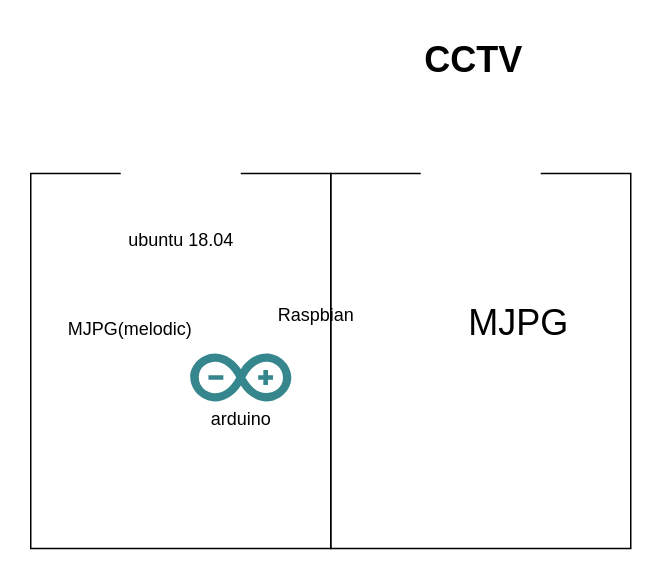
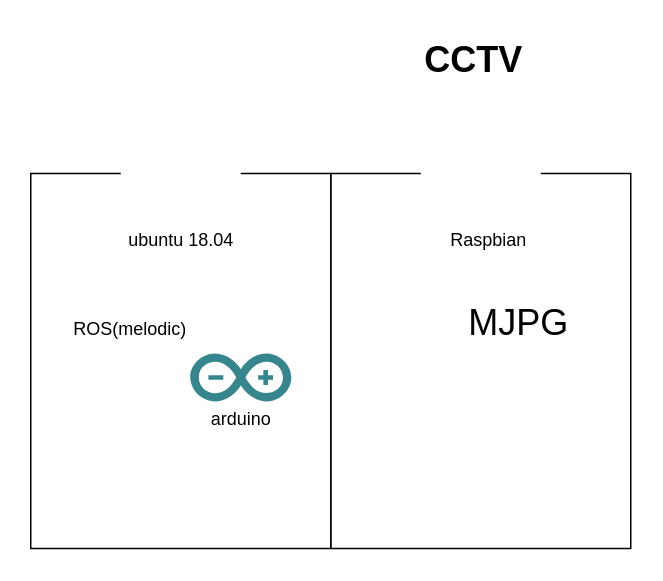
- <mxCell id="10" value="Raspbian" style="text;html=1;align=center;verticalAlign=middle;resizable=0;points=[];autosize=1;strokeColor=none;fillColor=none;" vertex="1" parent="1"><mxGeometry x="175" y="195" width="70" height="30" as="geometry" /></mxCell>
+ <mxCell id="10" value="Raspbian" style="text;html=1;align=center;verticalAlign=middle;resizable=0;points=[];autosize=1;strokeColor=none;fillColor=none;" vertex="1" parent="1"><mxGeometry x="290" y="145" width="70" height="30" as="geometry" /></mxCell>
- <mxCell id="5" value="&lt;font style=&quot;font-size: 12px;&quot;&gt;MJPG(melodic)&lt;/font&gt;" style="text;html=1;align=center;verticalAlign=middle;resizable=0;points=[];autosize=1;strokeColor=none;fillColor=none;fontSize=24;" vertex="1" parent="1"><mxGeometry x="35.76" y="195" width="100" height="40" as="geometry" /></mxCell>
+ <mxCell id="5" value="&lt;font style=&quot;font-size: 12px;&quot;&gt;ROS(melodic)&lt;/font&gt;" style="text;html=1;align=center;verticalAlign=middle;resizable=0;points=[];autosize=1;strokeColor=none;fillColor=none;fontSize=24;" vertex="1" parent="1"><mxGeometry x="35.76" y="195" width="100" height="40" as="geometry" /></mxCell>
